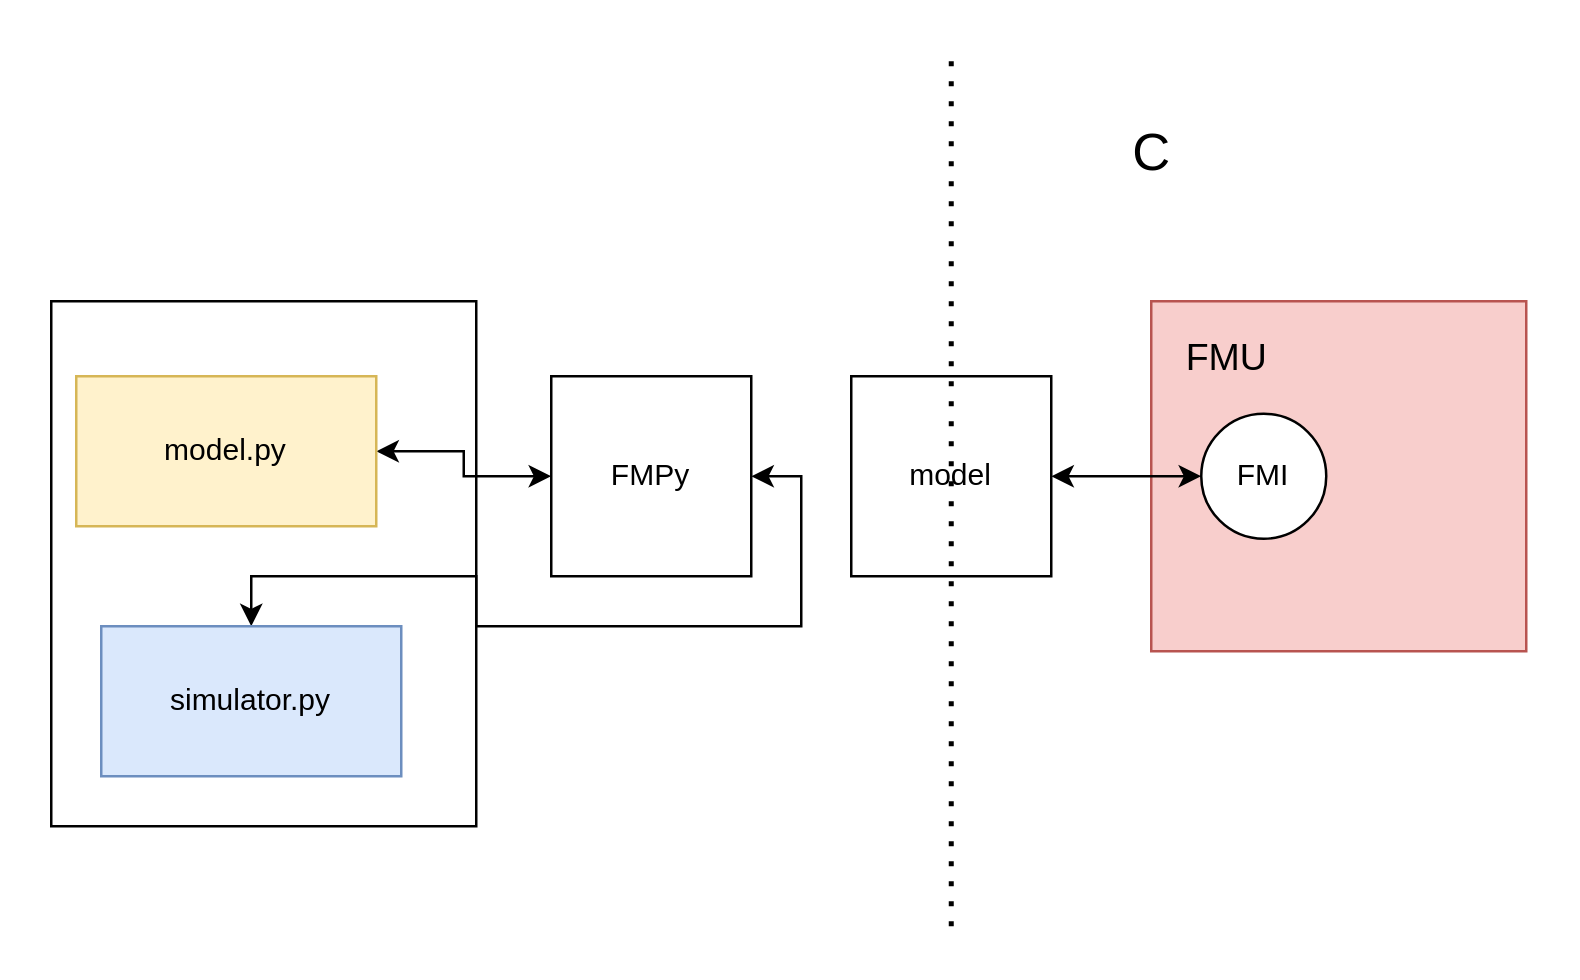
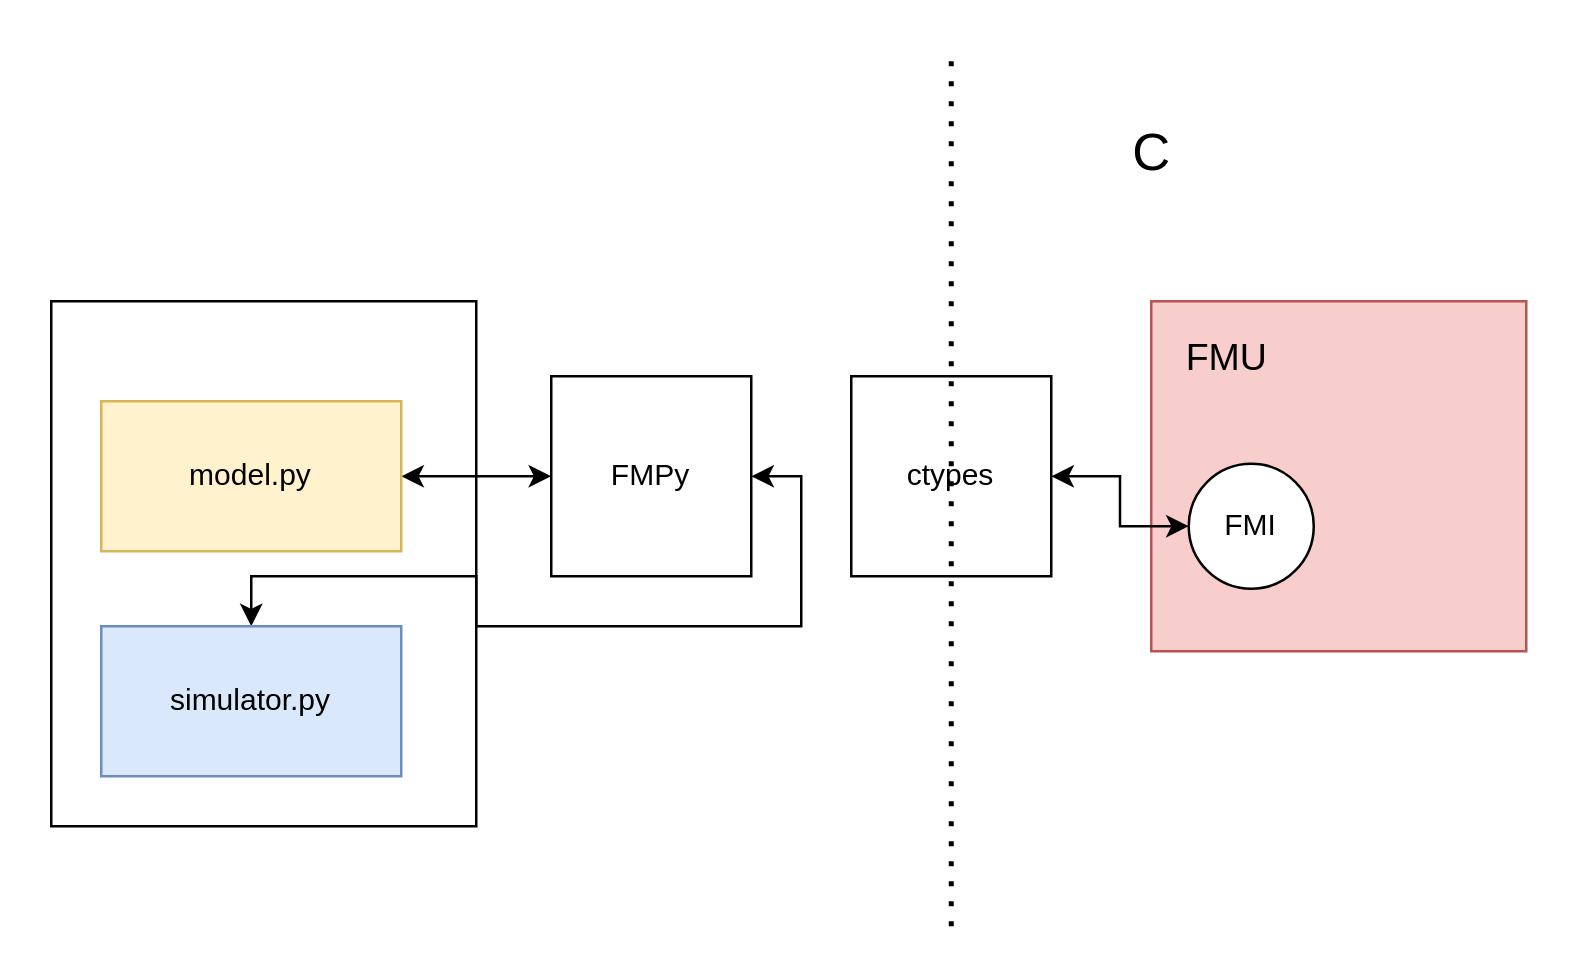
- <mxCell id="8" value="model.py" style="rounded=0;whiteSpace=wrap;html=1;fillColor=#fff2cc;strokeColor=#d6b656;" vertex="1" parent="1"><mxGeometry x="30" y="150" width="120" height="60" as="geometry" /></mxCell>
+ <mxCell id="8" value="model.py" style="rounded=0;whiteSpace=wrap;html=1;fillColor=#fff2cc;strokeColor=#d6b656;" vertex="1" parent="1"><mxGeometry x="40" y="160" width="120" height="60" as="geometry" /></mxCell>
- <mxCell id="11" value="model" style="whiteSpace=wrap;html=1;aspect=fixed;" vertex="1" parent="1"><mxGeometry x="340" y="150" width="80" height="80" as="geometry" /></mxCell>
+ <mxCell id="11" value="ctypes" style="whiteSpace=wrap;html=1;aspect=fixed;" vertex="1" parent="1"><mxGeometry x="340" y="150" width="80" height="80" as="geometry" /></mxCell>
- <mxCell id="4" value="FMI" style="ellipse;whiteSpace=wrap;html=1;aspect=fixed;" vertex="1" parent="1"><mxGeometry x="480" y="165" width="50" height="50" as="geometry" /></mxCell>
+ <mxCell id="4" value="FMI" style="ellipse;whiteSpace=wrap;html=1;aspect=fixed;" vertex="1" parent="1"><mxGeometry x="475" y="185" width="50" height="50" as="geometry" /></mxCell>
